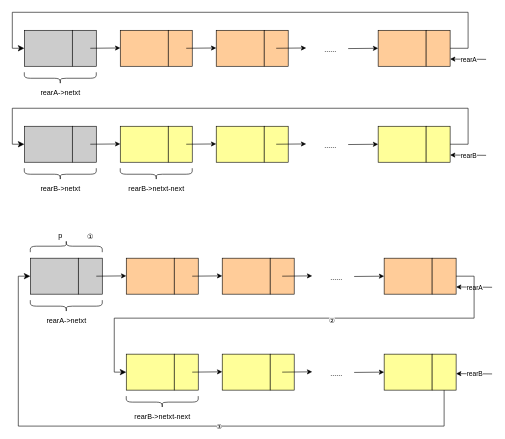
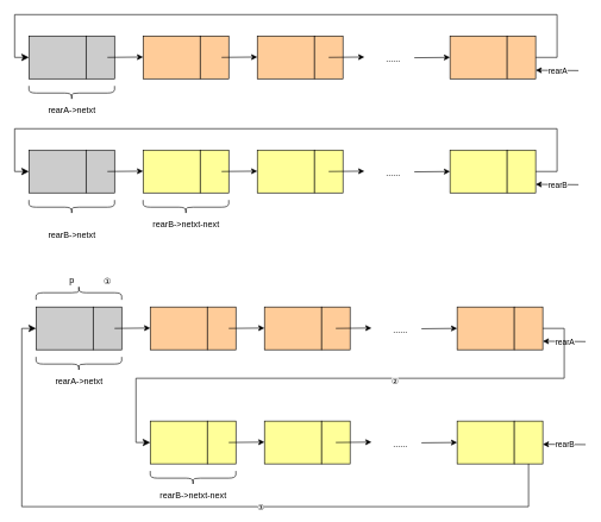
- <mxCell id="38" value="rearB-&amp;gt;netxt" style="text;html=1;align=center;verticalAlign=middle;resizable=0;points=[];autosize=1;strokeColor=none;fillColor=none;" vertex="1" parent="1"><mxGeometry x="55" y="300" width="90" height="30" as="geometry" /></mxCell>
+ <mxCell id="38" value="rearB-&amp;gt;netxt" style="text;html=1;align=center;verticalAlign=middle;resizable=0;points=[];autosize=1;strokeColor=none;fillColor=none;" vertex="1" parent="1"><mxGeometry x="55" y="315" width="90" height="30" as="geometry" /></mxCell>
